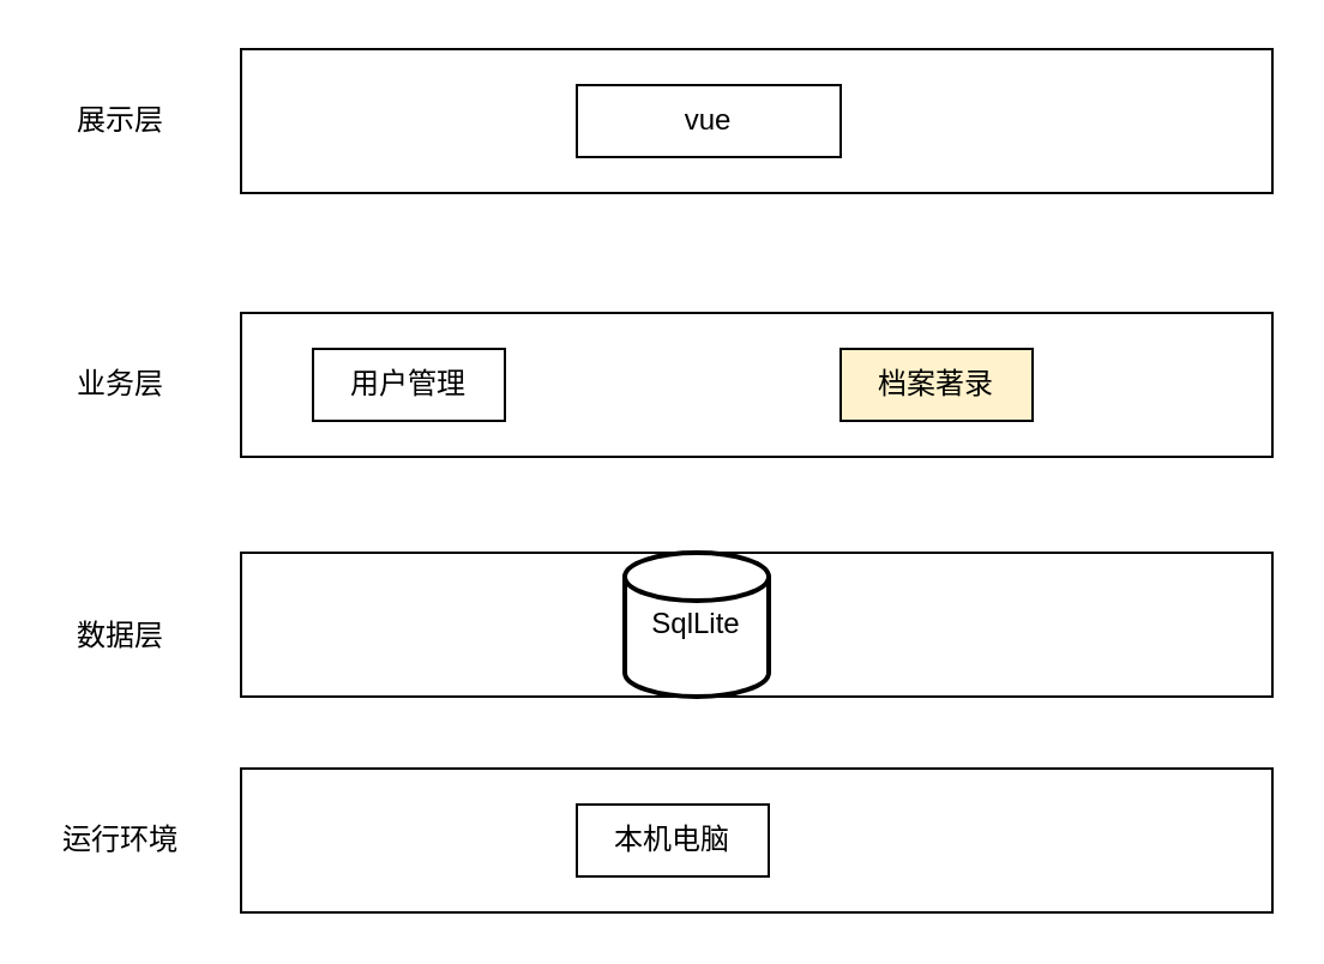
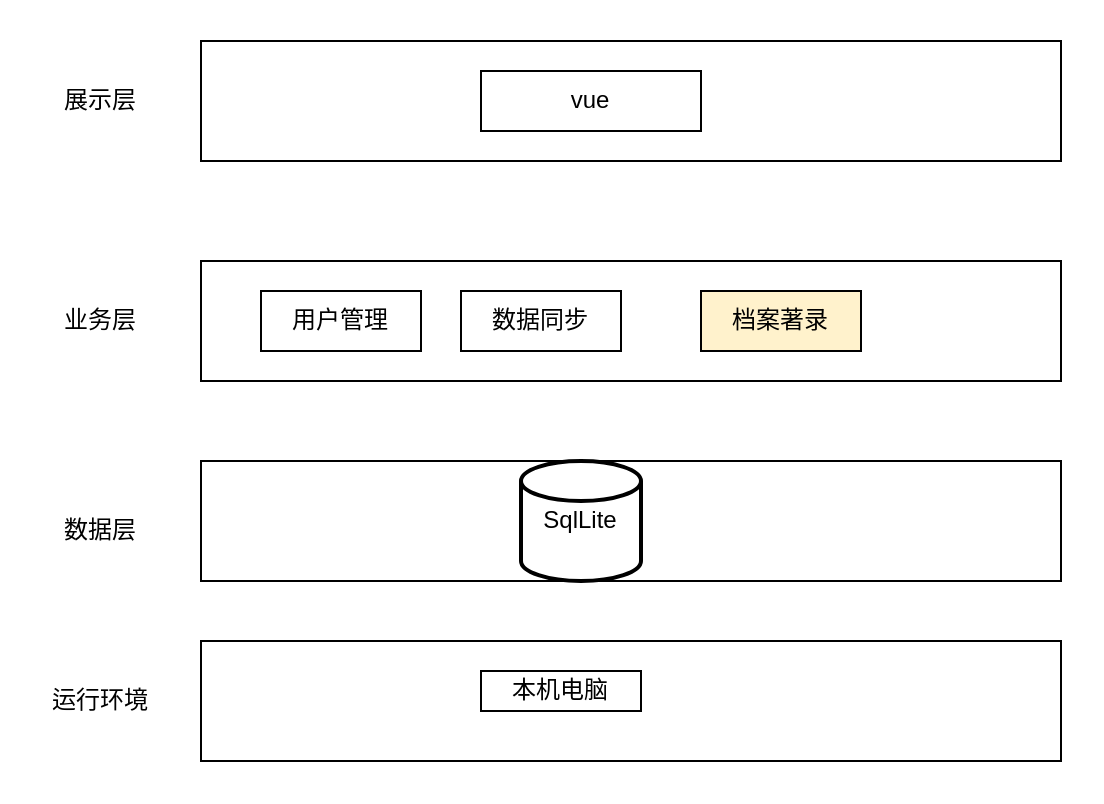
+ <mxCell id="12" value="数据同步" style="rounded=0;whiteSpace=wrap;html=1;" vertex="1" parent="1"><mxGeometry x="230" y="145" width="80" height="30" as="geometry" /></mxCell>
- <mxCell id="14" value="本机电脑" style="rounded=0;whiteSpace=wrap;html=1;" vertex="1" parent="1"><mxGeometry x="240" y="335" width="80" height="30" as="geometry" /></mxCell>
+ <mxCell id="14" value="本机电脑" style="rounded=0;whiteSpace=wrap;html=1;" vertex="1" parent="1"><mxGeometry x="240" y="335" width="80" height="20" as="geometry" /></mxCell>
